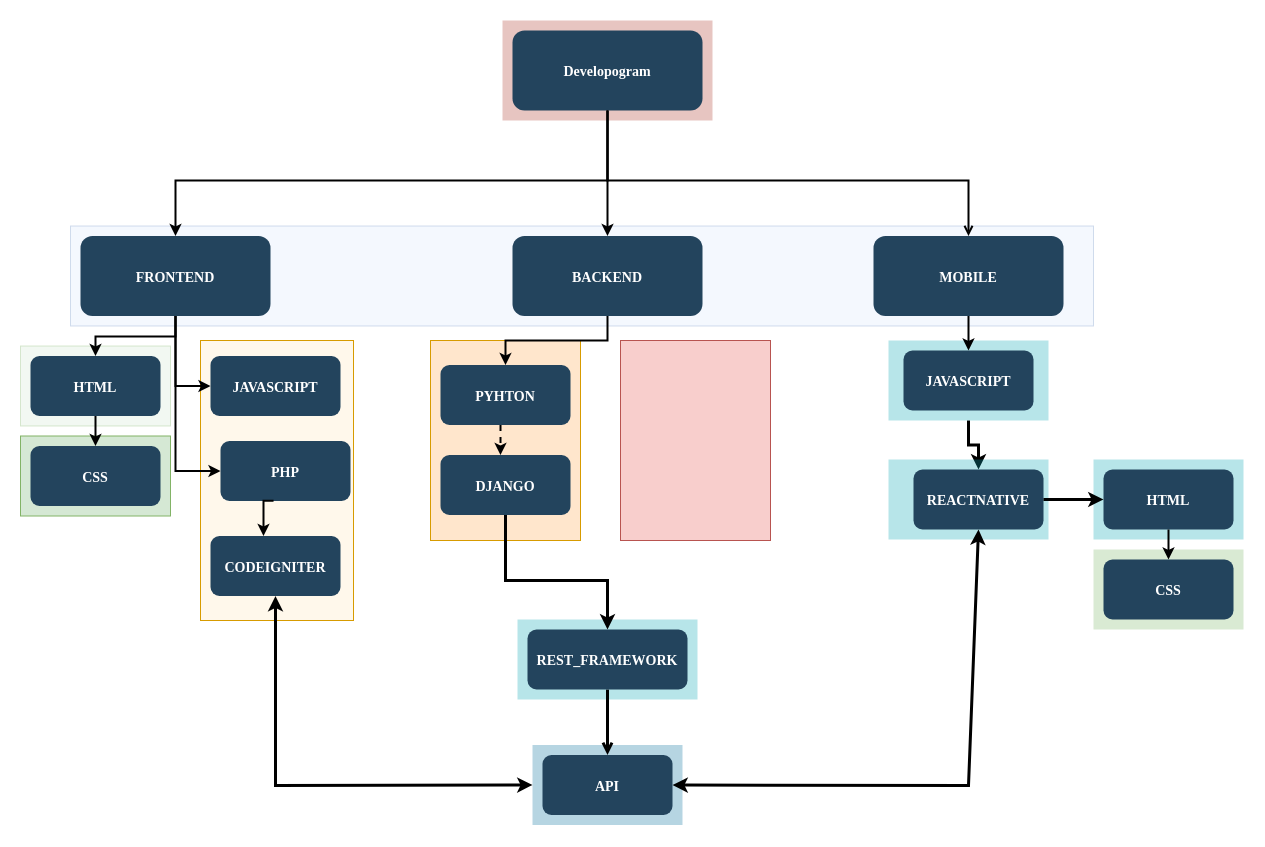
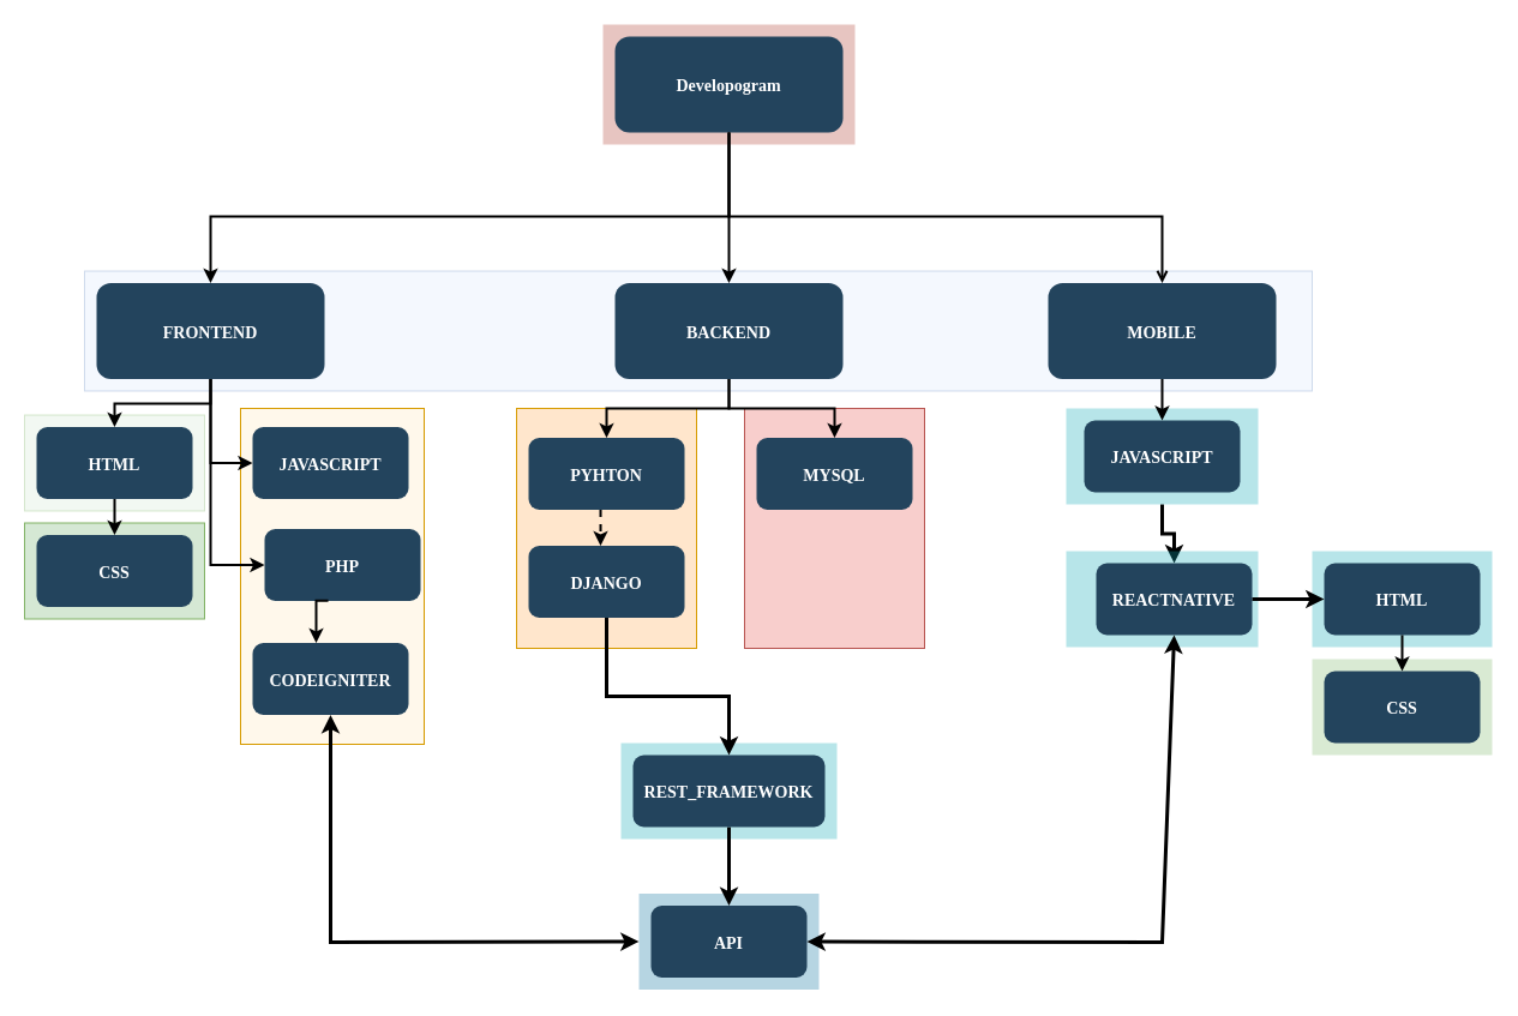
+ <mxCell id="35" value="" style="edgeStyle=elbowEdgeStyle;elbow=vertical;strokeWidth=2;rounded=0" parent="1" source="15" target="24" edge="1"><mxGeometry x="167" y="135.5" width="100" height="100" as="geometry"><mxPoint x="-73" y="135.5" as="sourcePoint" /><mxPoint x="27" y="35.5" as="targetPoint" /></mxGeometry></mxCell>
+ <mxCell id="24" value="MYSQL" style="rounded=1;fillColor=#23445D;gradientColor=none;strokeColor=none;fontColor=#FFFFFF;fontStyle=1;fontFamily=Tahoma;fontSize=14" parent="1" vertex="1"><mxGeometry x="630" y="364.5" width="130" height="60" as="geometry" /></mxCell>
- <mxCell id="39" value="" style="edgeStyle=orthogonalEdgeStyle;rounded=0;orthogonalLoop=1;jettySize=auto;html=1;strokeWidth=3;endArrow=open;" edge="1" parent="1" source="40" target="25"><mxGeometry relative="1" as="geometry" /></mxCell>
+ <mxCell id="39" value="" style="edgeStyle=orthogonalEdgeStyle;rounded=0;orthogonalLoop=1;jettySize=auto;html=1;strokeWidth=3;" edge="1" parent="1" source="40" target="25"><mxGeometry relative="1" as="geometry" /></mxCell>
